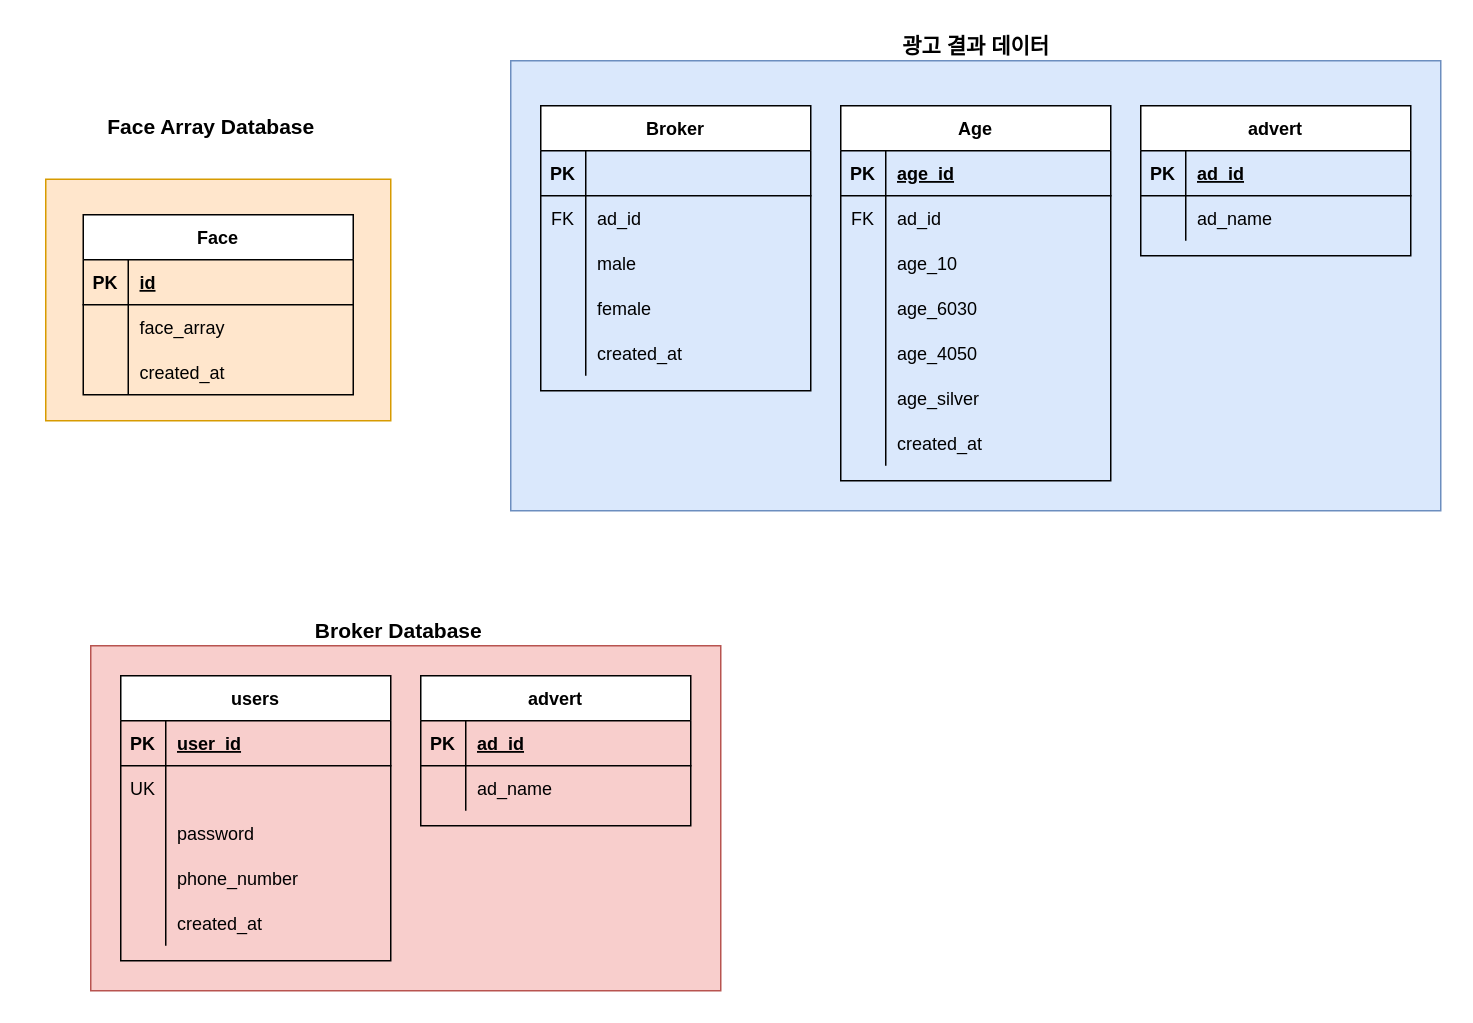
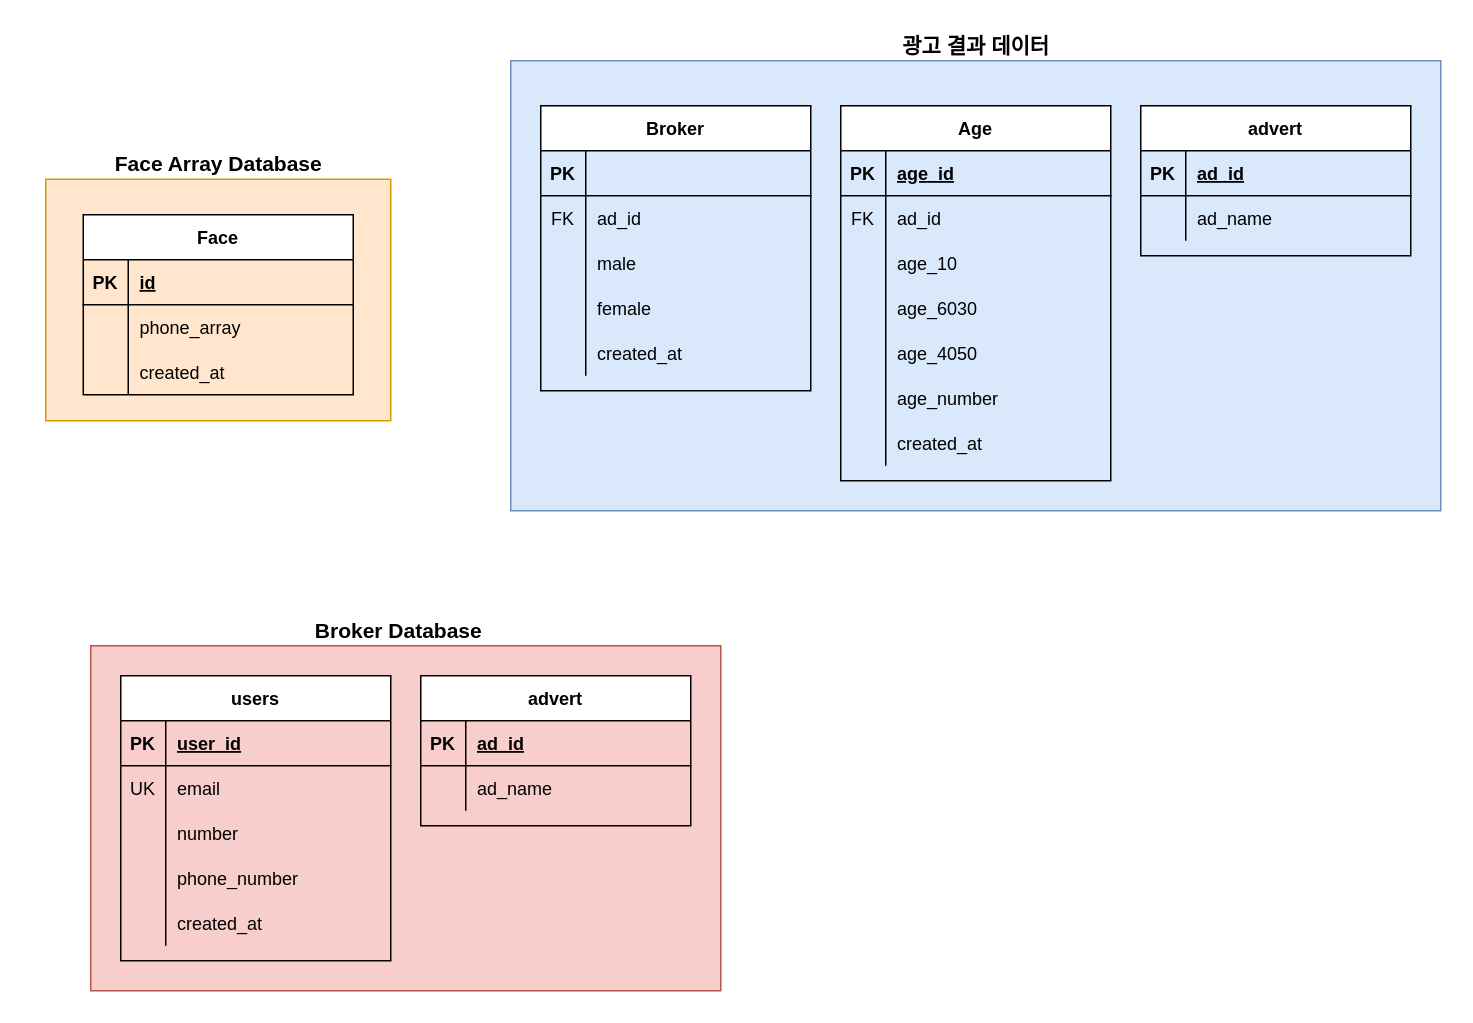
- <mxCell id="15" value="&lt;font style=&quot;font-size: 14px&quot;&gt;&lt;b&gt;Face Array Database&lt;/b&gt;&lt;/font&gt;" style="text;html=1;strokeColor=none;fillColor=none;align=center;verticalAlign=middle;whiteSpace=wrap;rounded=0;" parent="3" vertex="1"><mxGeometry x="42.5" y="25" width="155" height="18.947" as="geometry" /></mxCell>
+ <mxCell id="15" value="&lt;font style=&quot;font-size: 14px&quot;&gt;&lt;b&gt;Face Array Database&lt;/b&gt;&lt;/font&gt;" style="text;html=1;strokeColor=none;fillColor=none;align=center;verticalAlign=middle;whiteSpace=wrap;rounded=0;" parent="3" vertex="1"><mxGeometry x="47.5" y="50" width="155" height="18.947" as="geometry" /></mxCell>
- <mxCell id="11" value="face_array" style="shape=partialRectangle;connectable=0;fillColor=none;top=0;left=0;bottom=0;right=0;align=left;spacingLeft=6;overflow=hidden;" parent="9" vertex="1"><mxGeometry x="30" width="150" height="30" as="geometry" /></mxCell>
+ <mxCell id="11" value="phone_array" style="shape=partialRectangle;connectable=0;fillColor=none;top=0;left=0;bottom=0;right=0;align=left;spacingLeft=6;overflow=hidden;" parent="9" vertex="1"><mxGeometry x="30" width="150" height="30" as="geometry" /></mxCell>
- <mxCell id="49" value="age_silver" style="shape=partialRectangle;connectable=0;fillColor=none;top=0;left=0;bottom=0;right=0;align=left;spacingLeft=6;overflow=hidden;" vertex="1" parent="47"><mxGeometry x="30" width="150" height="30" as="geometry" /></mxCell>
+ <mxCell id="49" value="age_number" style="shape=partialRectangle;connectable=0;fillColor=none;top=0;left=0;bottom=0;right=0;align=left;spacingLeft=6;overflow=hidden;" vertex="1" parent="47"><mxGeometry x="30" width="150" height="30" as="geometry" /></mxCell>
+ <mxCell id="61" value="email" style="shape=partialRectangle;connectable=0;fillColor=none;top=0;left=0;bottom=0;right=0;align=left;spacingLeft=6;overflow=hidden;" parent="59" vertex="1"><mxGeometry x="30" width="150" height="30" as="geometry" /></mxCell>
- <mxCell id="64" value="password" style="shape=partialRectangle;connectable=0;fillColor=none;top=0;left=0;bottom=0;right=0;align=left;spacingLeft=6;overflow=hidden;" parent="62" vertex="1"><mxGeometry x="30" width="150" height="30" as="geometry" /></mxCell>
+ <mxCell id="64" value="number" style="shape=partialRectangle;connectable=0;fillColor=none;top=0;left=0;bottom=0;right=0;align=left;spacingLeft=6;overflow=hidden;" parent="62" vertex="1"><mxGeometry x="30" width="150" height="30" as="geometry" /></mxCell>
